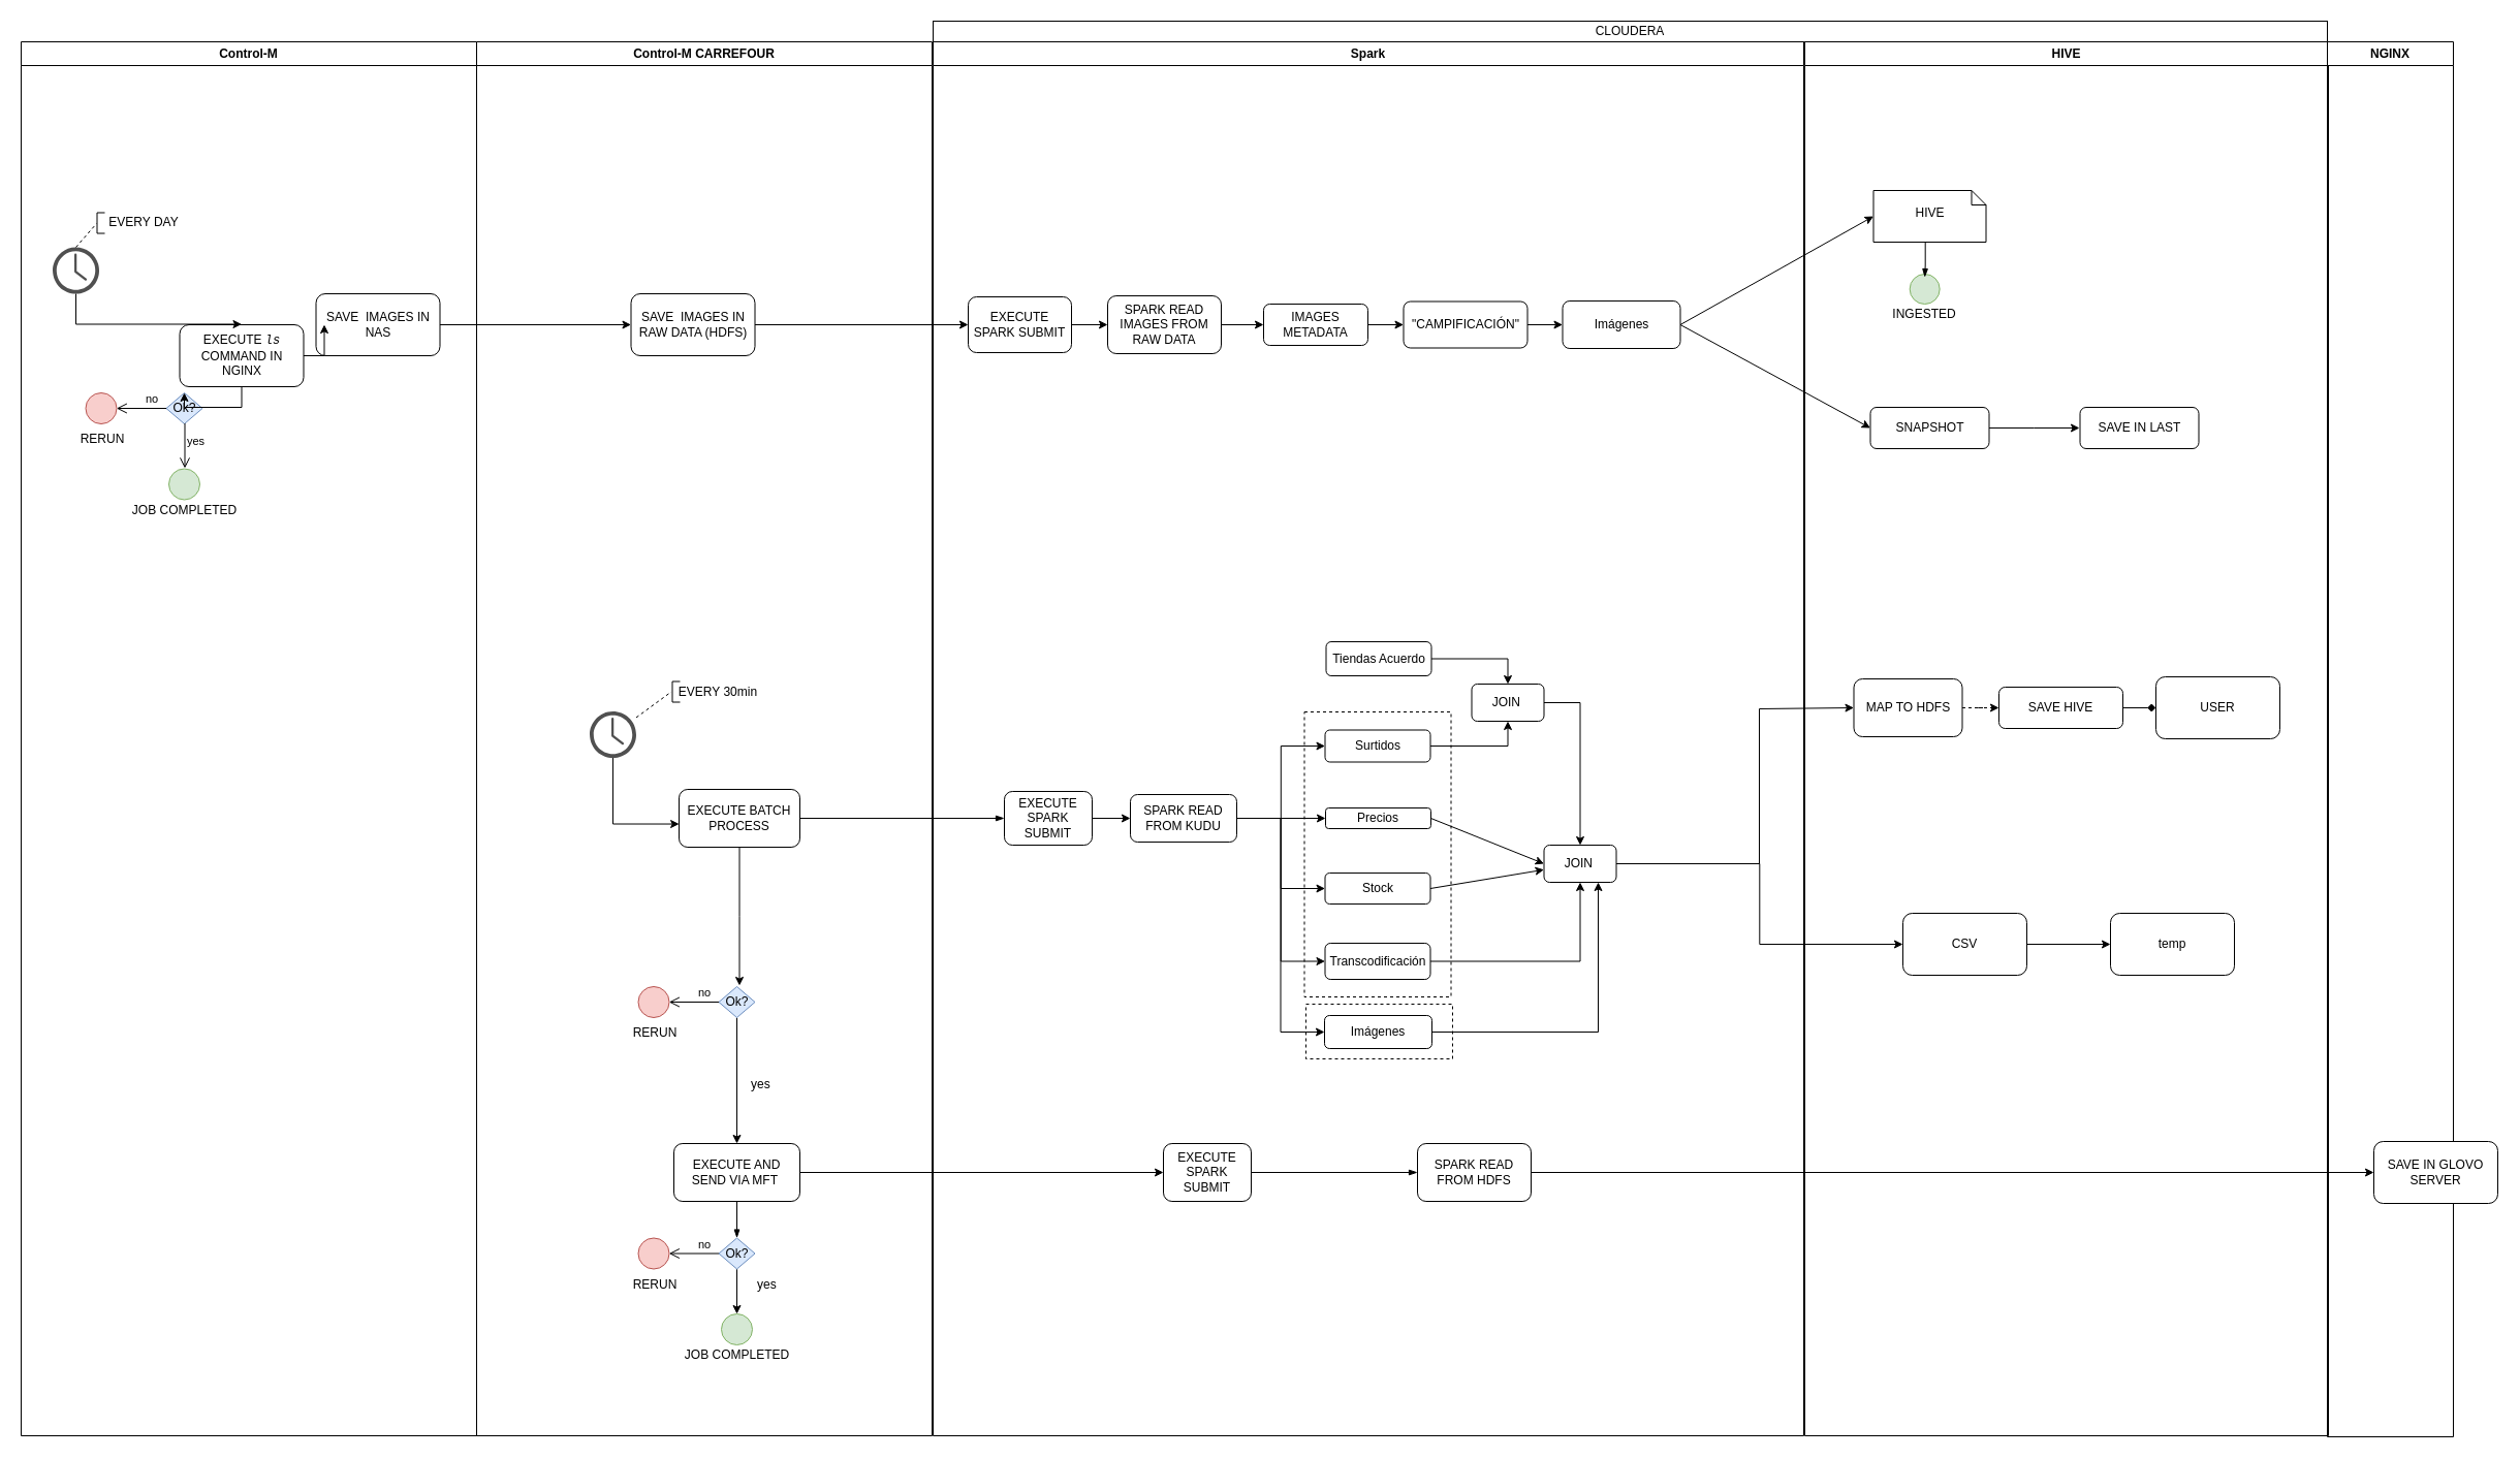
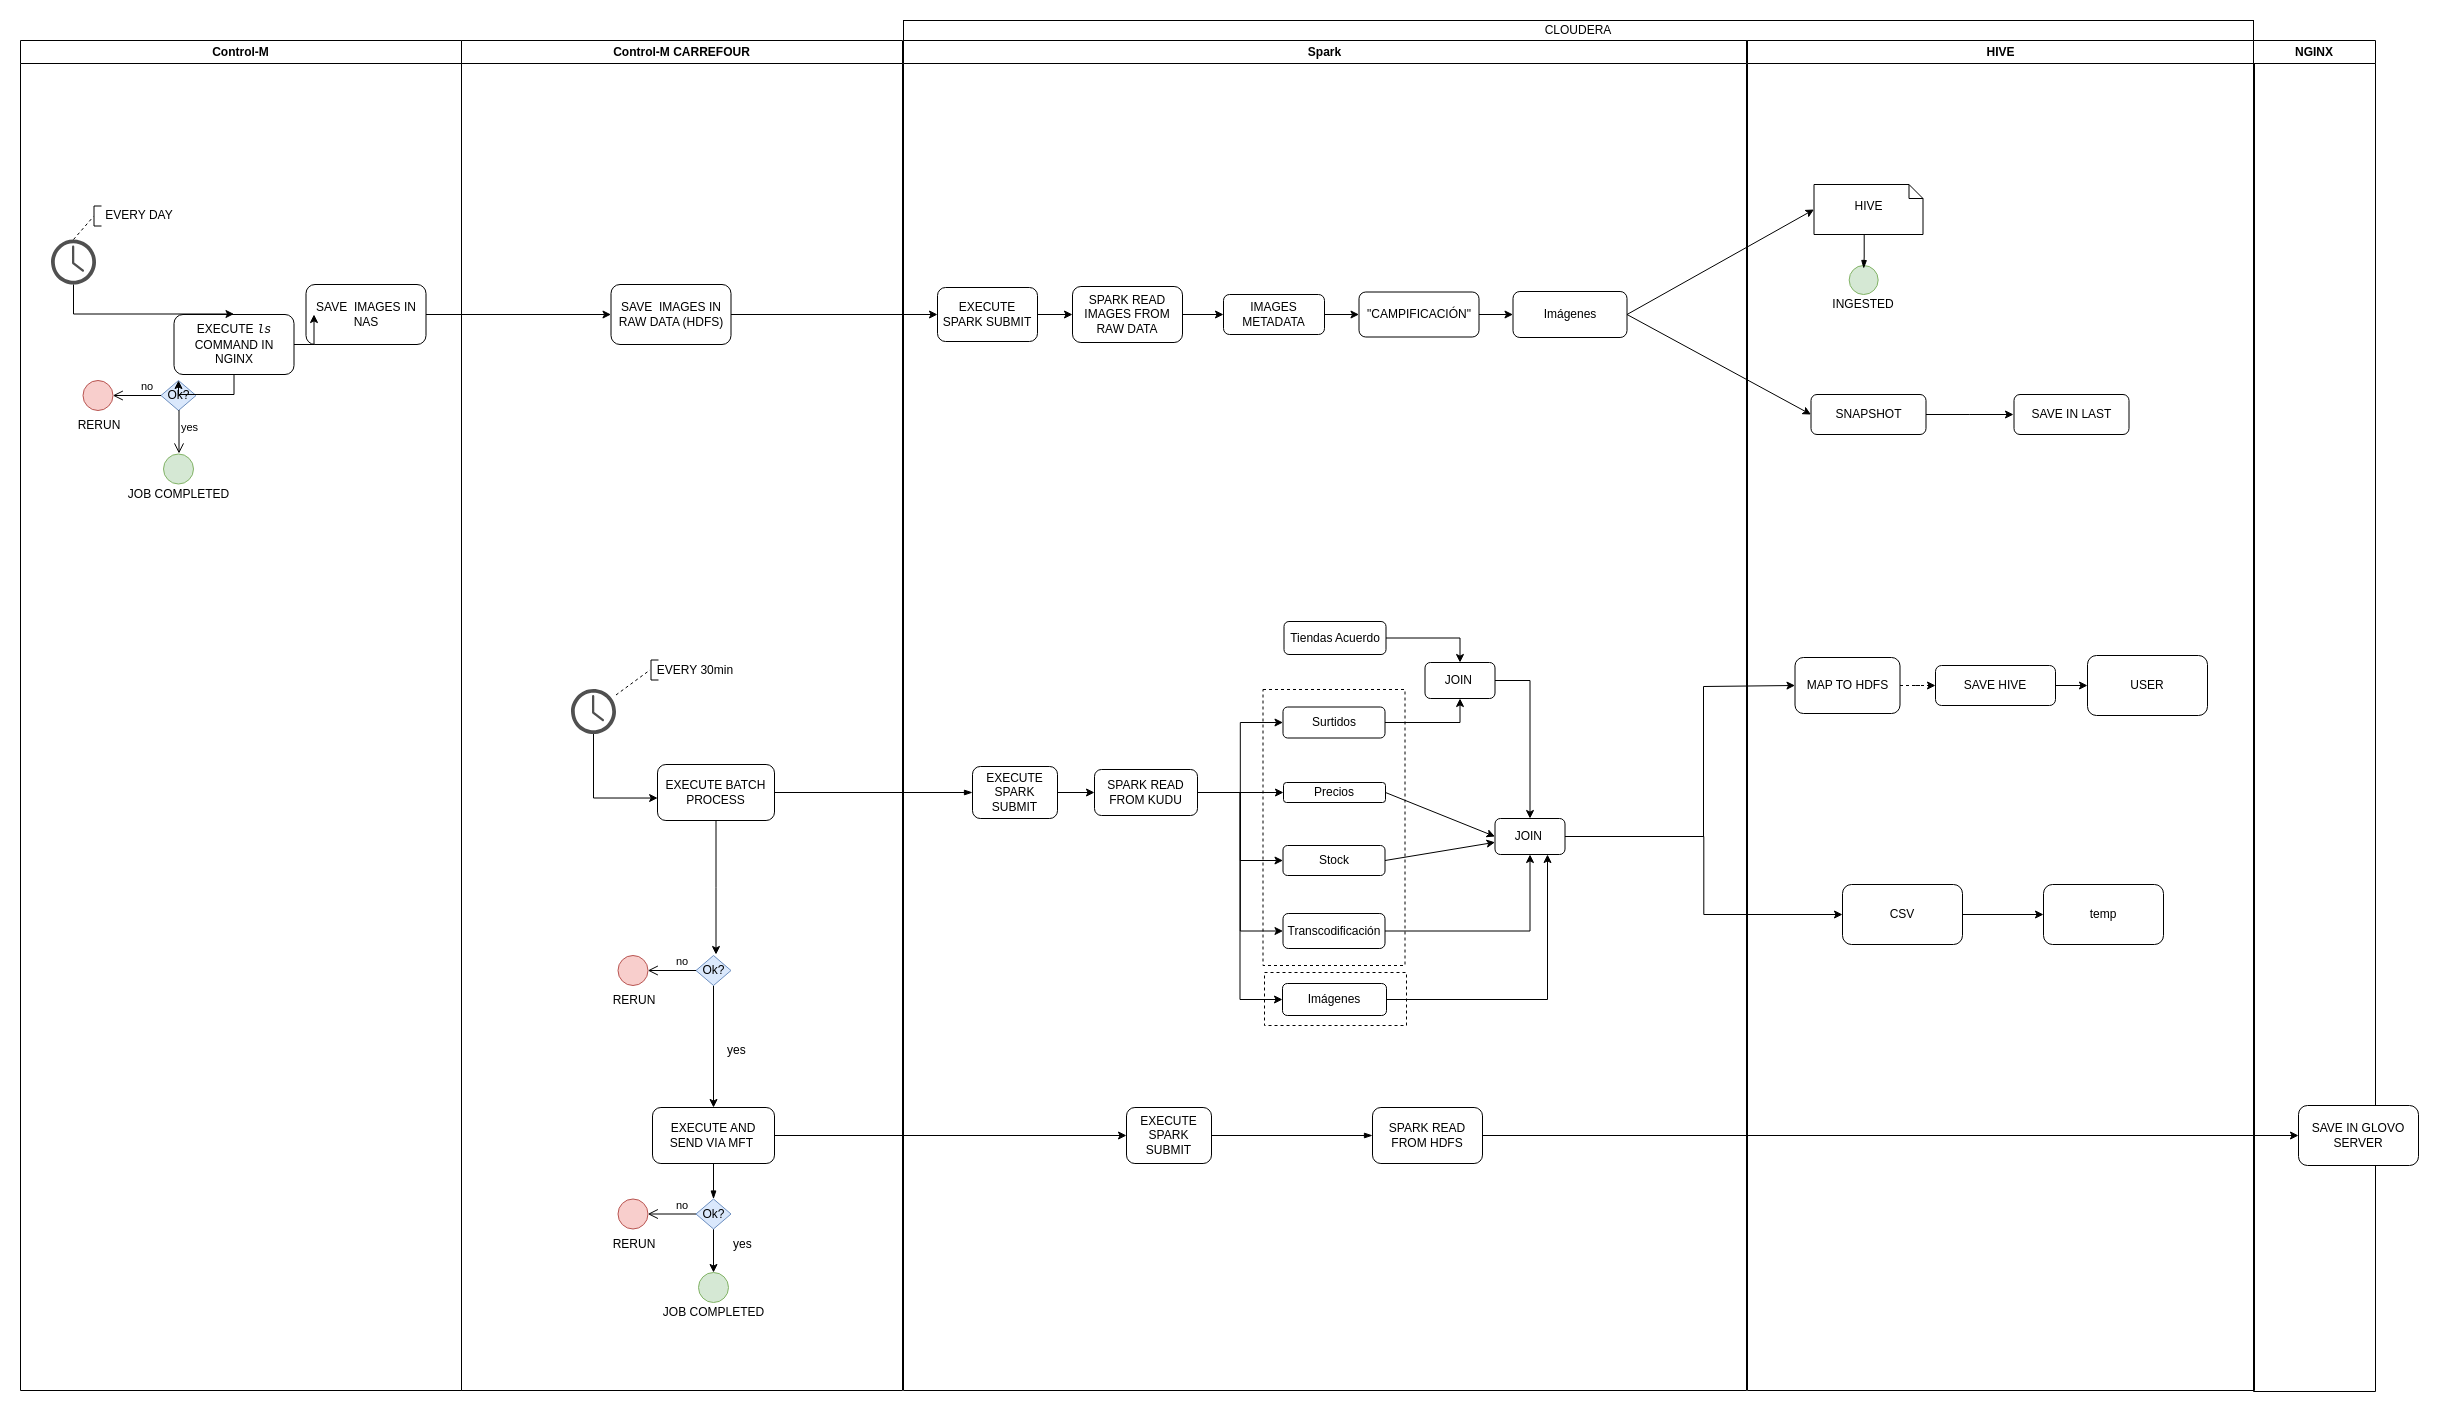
- <mxCell id="67" style="edgeStyle=orthogonalEdgeStyle;rounded=0;orthogonalLoop=1;jettySize=auto;html=1;endArrow=diamond;" edge="1" parent="65" source="68" target="76"><mxGeometry relative="1" as="geometry" /></mxCell>
+ <mxCell id="67" style="edgeStyle=orthogonalEdgeStyle;rounded=0;orthogonalLoop=1;jettySize=auto;html=1;" edge="1" parent="65" source="68" target="76"><mxGeometry relative="1" as="geometry" /></mxCell>
